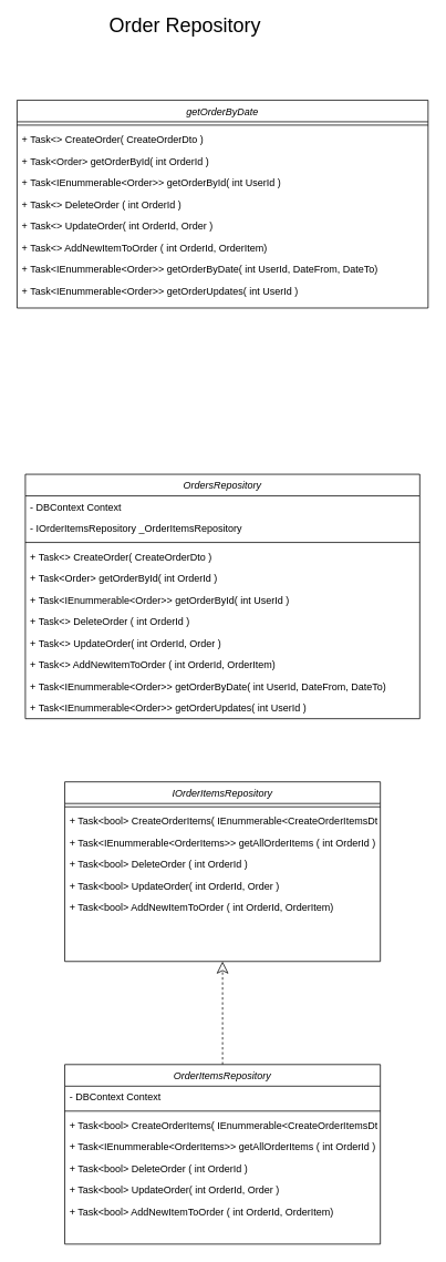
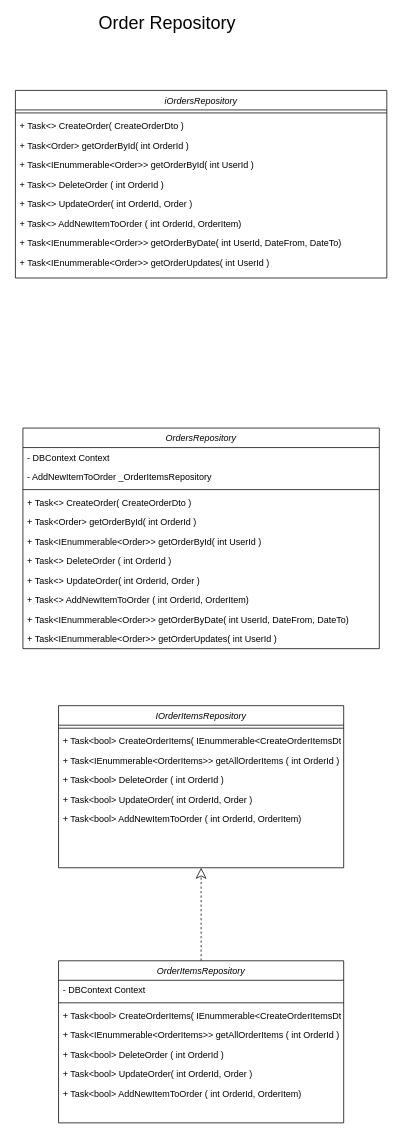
- <mxCell id="30" value="getOrderByDate" style="swimlane;fontStyle=2;align=center;verticalAlign=top;childLayout=stackLayout;horizontal=1;startSize=26;horizontalStack=0;resizeParent=1;resizeLast=0;collapsible=1;marginBottom=0;rounded=0;shadow=0;strokeWidth=1;" vertex="1" parent="1"><mxGeometry x="20" y="120" width="495" height="250" as="geometry"><mxRectangle x="230" y="140" width="160" height="26" as="alternateBounds" /></mxGeometry></mxCell>
+ <mxCell id="30" value="iOrdersRepository" style="swimlane;fontStyle=2;align=center;verticalAlign=top;childLayout=stackLayout;horizontal=1;startSize=26;horizontalStack=0;resizeParent=1;resizeLast=0;collapsible=1;marginBottom=0;rounded=0;shadow=0;strokeWidth=1;" vertex="1" parent="1"><mxGeometry x="20" y="120" width="495" height="250" as="geometry"><mxRectangle x="230" y="140" width="160" height="26" as="alternateBounds" /></mxGeometry></mxCell>
- <mxCell id="13" value="- IOrderItemsRepository _OrderItemsRepository" style="text;align=left;verticalAlign=top;spacingLeft=4;spacingRight=4;overflow=hidden;rotatable=0;points=[[0,0.5],[1,0.5]];portConstraint=eastwest;rounded=0;shadow=0;html=0;" vertex="1" parent="11"><mxGeometry y="52" width="475" height="26" as="geometry" /></mxCell>
+ <mxCell id="13" value="- AddNewItemToOrder _OrderItemsRepository" style="text;align=left;verticalAlign=top;spacingLeft=4;spacingRight=4;overflow=hidden;rotatable=0;points=[[0,0.5],[1,0.5]];portConstraint=eastwest;rounded=0;shadow=0;html=0;" vertex="1" parent="11"><mxGeometry y="52" width="475" height="26" as="geometry" /></mxCell>
